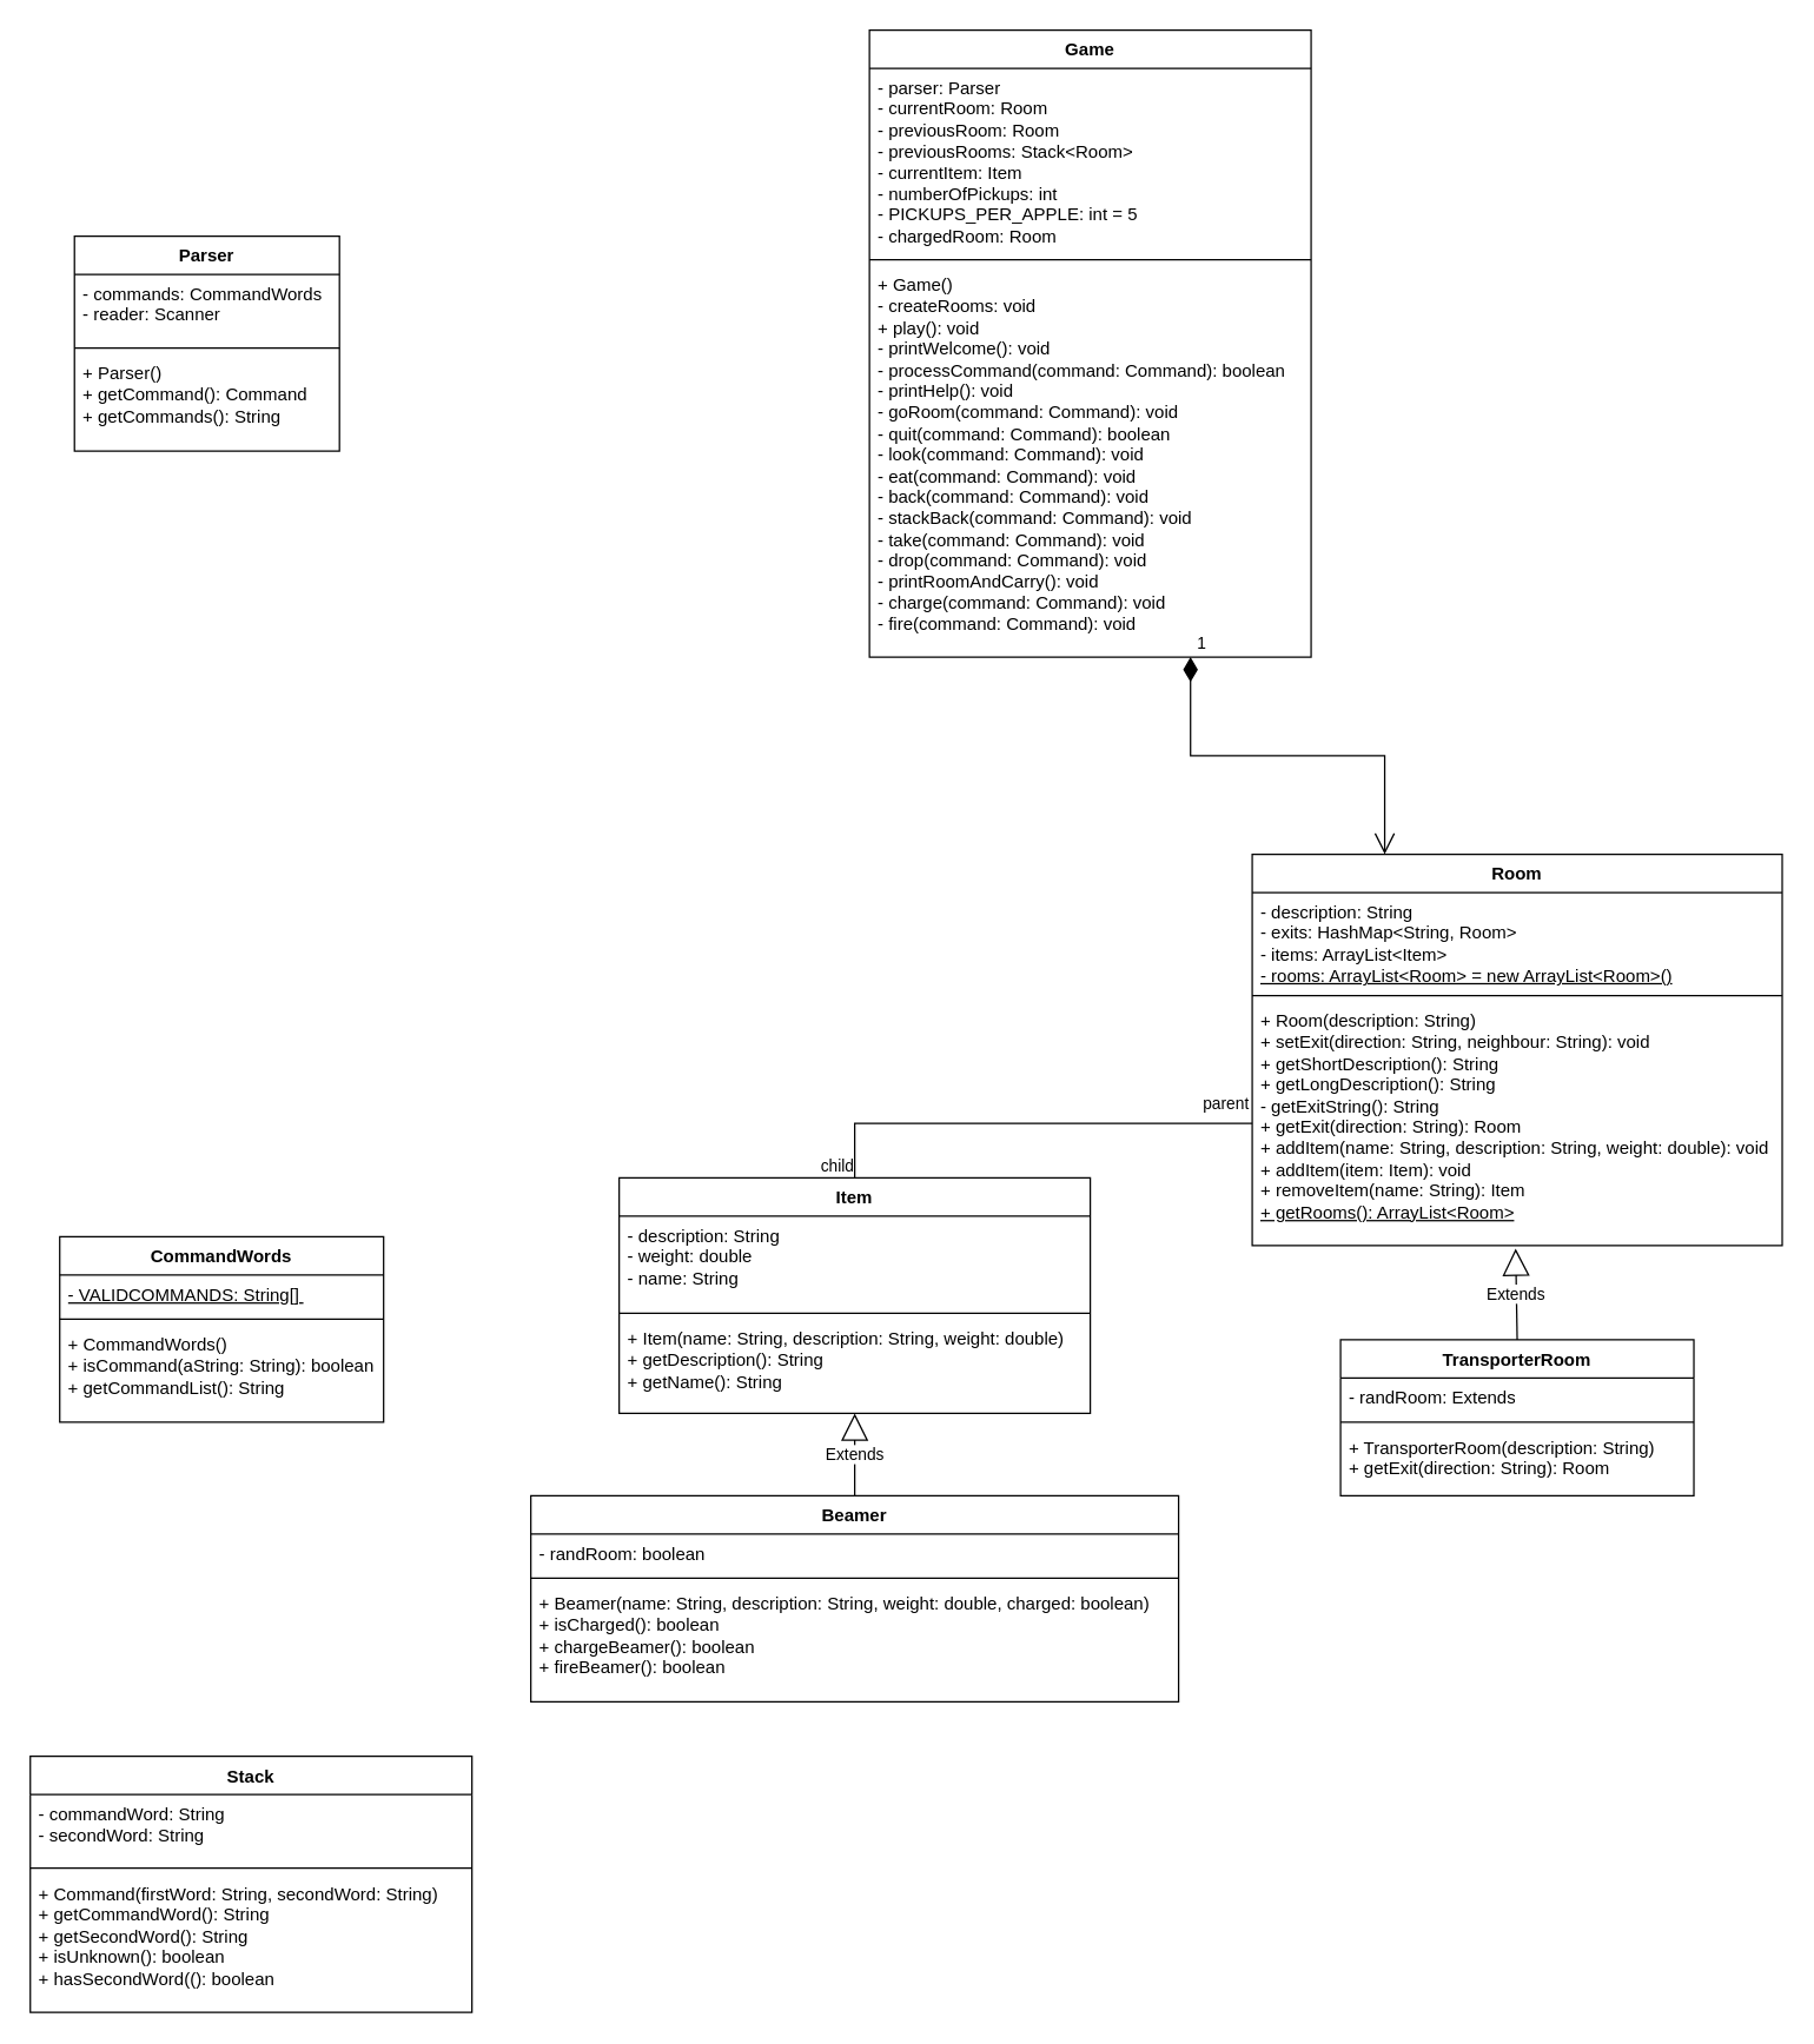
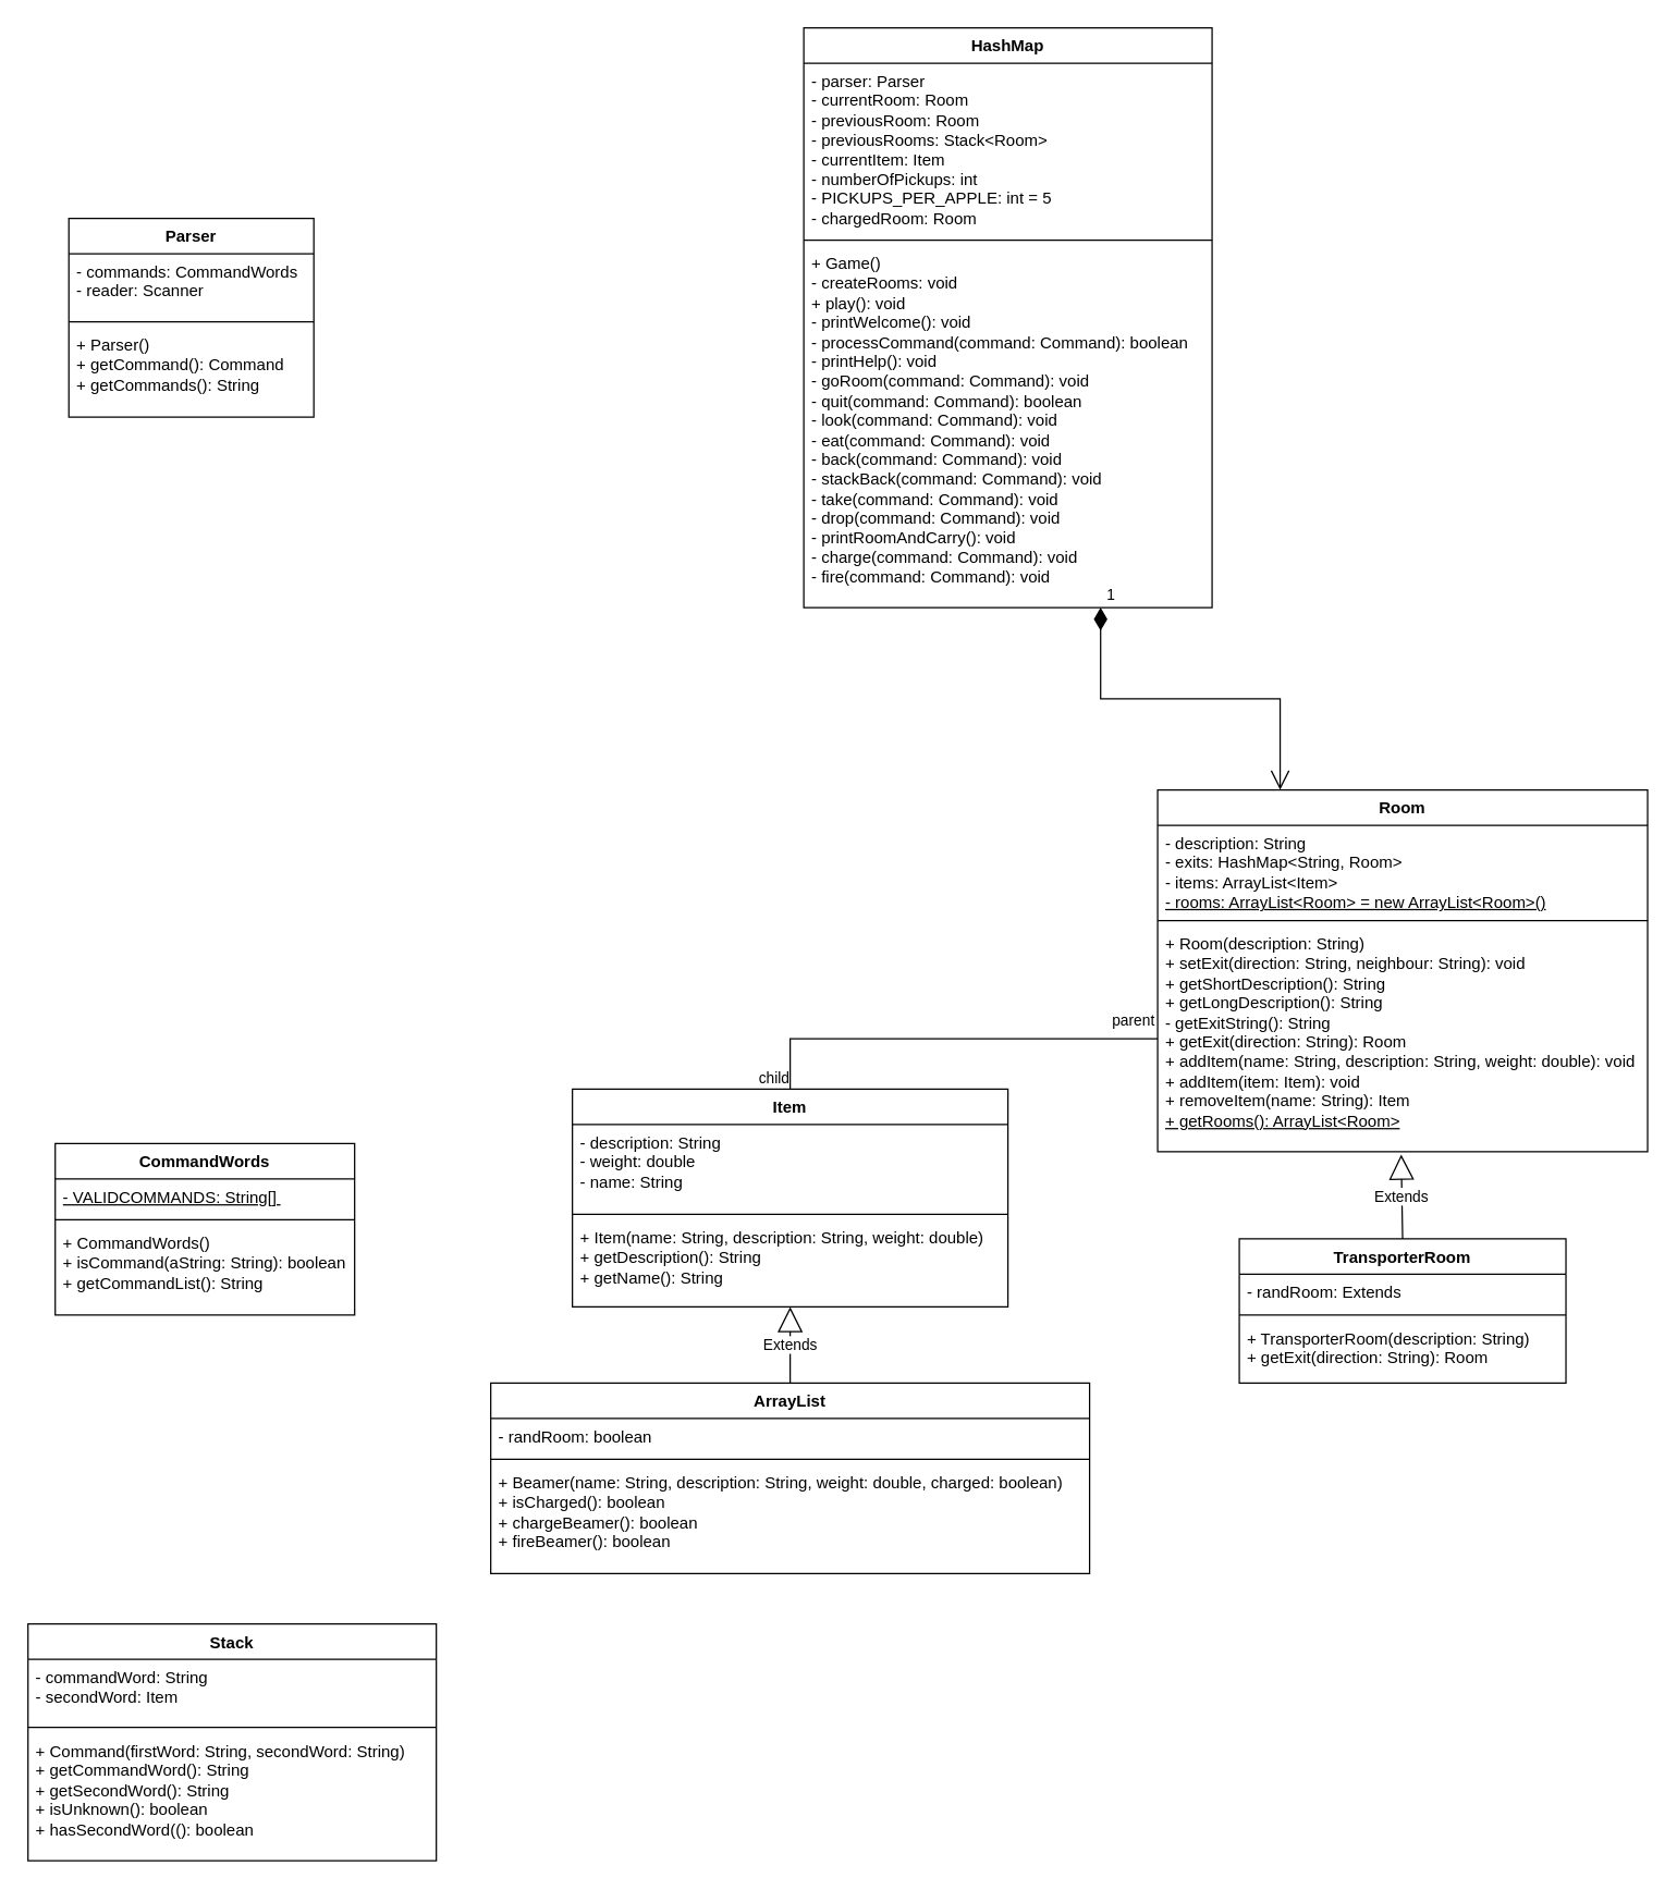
- <mxCell id="14" value="Game" style="swimlane;fontStyle=1;align=center;verticalAlign=top;childLayout=stackLayout;horizontal=1;startSize=26;horizontalStack=0;resizeParent=1;resizeParentMax=0;resizeLast=0;collapsible=1;marginBottom=0;whiteSpace=wrap;html=1;" vertex="1" parent="1"><mxGeometry x="590" y="20" width="300" height="426" as="geometry" /></mxCell>
+ <mxCell id="14" value="HashMap" style="swimlane;fontStyle=1;align=center;verticalAlign=top;childLayout=stackLayout;horizontal=1;startSize=26;horizontalStack=0;resizeParent=1;resizeParentMax=0;resizeLast=0;collapsible=1;marginBottom=0;whiteSpace=wrap;html=1;" vertex="1" parent="1"><mxGeometry x="590" y="20" width="300" height="426" as="geometry" /></mxCell>
- <mxCell id="2" value="Beamer" style="swimlane;fontStyle=1;align=center;verticalAlign=top;childLayout=stackLayout;horizontal=1;startSize=26;horizontalStack=0;resizeParent=1;resizeParentMax=0;resizeLast=0;collapsible=1;marginBottom=0;whiteSpace=wrap;html=1;" vertex="1" parent="1"><mxGeometry x="360" y="1016" width="440" height="140" as="geometry" /></mxCell>
+ <mxCell id="2" value="ArrayList" style="swimlane;fontStyle=1;align=center;verticalAlign=top;childLayout=stackLayout;horizontal=1;startSize=26;horizontalStack=0;resizeParent=1;resizeParentMax=0;resizeLast=0;collapsible=1;marginBottom=0;whiteSpace=wrap;html=1;" vertex="1" parent="1"><mxGeometry x="360" y="1016" width="440" height="140" as="geometry" /></mxCell>
- <mxCell id="7" value="- commandWord: String&lt;br&gt;- secondWord: String" style="text;strokeColor=none;fillColor=none;align=left;verticalAlign=top;spacingLeft=4;spacingRight=4;overflow=hidden;rotatable=0;points=[[0,0.5],[1,0.5]];portConstraint=eastwest;whiteSpace=wrap;html=1;" vertex="1" parent="6"><mxGeometry y="26" width="300" height="46" as="geometry" /></mxCell>
+ <mxCell id="7" value="- commandWord: String&lt;br&gt;- secondWord: Item" style="text;strokeColor=none;fillColor=none;align=left;verticalAlign=top;spacingLeft=4;spacingRight=4;overflow=hidden;rotatable=0;points=[[0,0.5],[1,0.5]];portConstraint=eastwest;whiteSpace=wrap;html=1;" vertex="1" parent="6"><mxGeometry y="26" width="300" height="46" as="geometry" /></mxCell>
